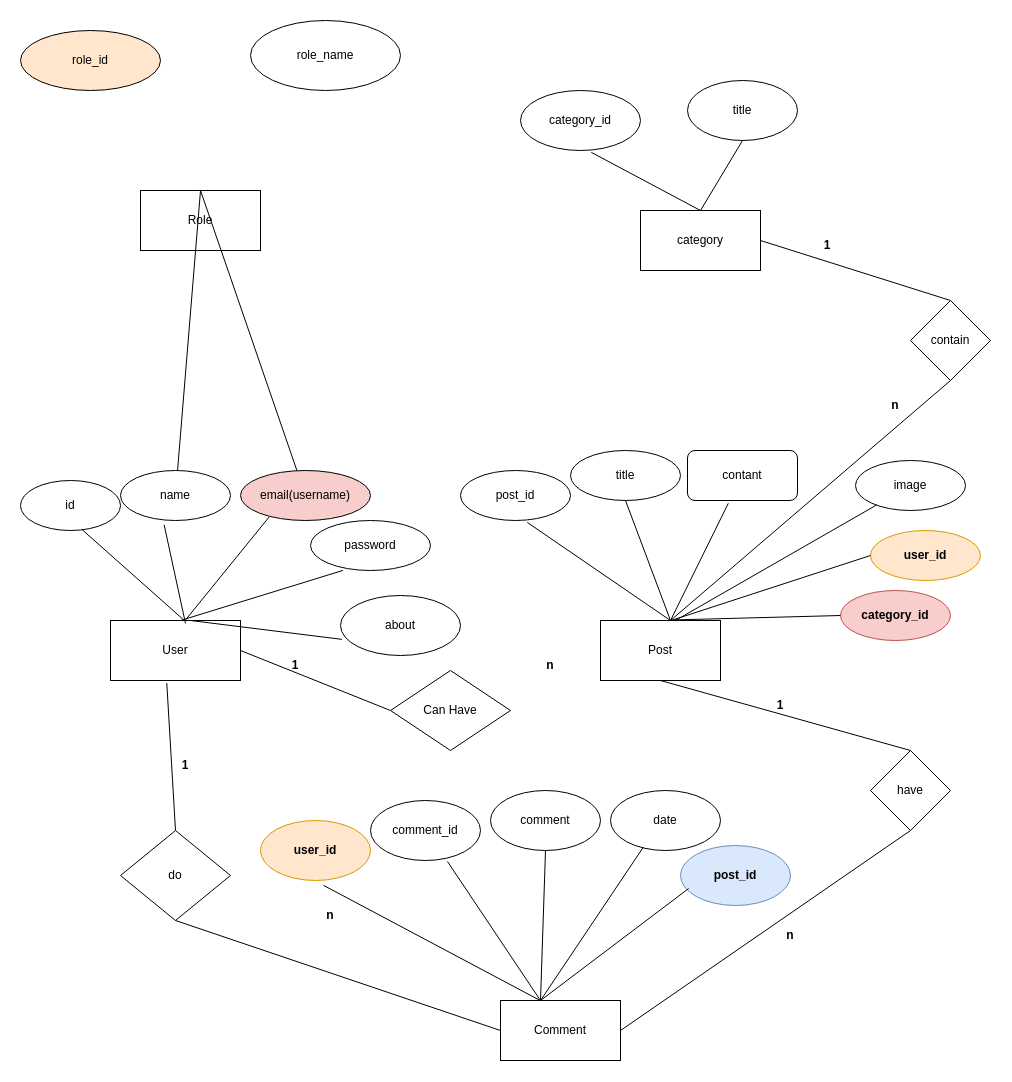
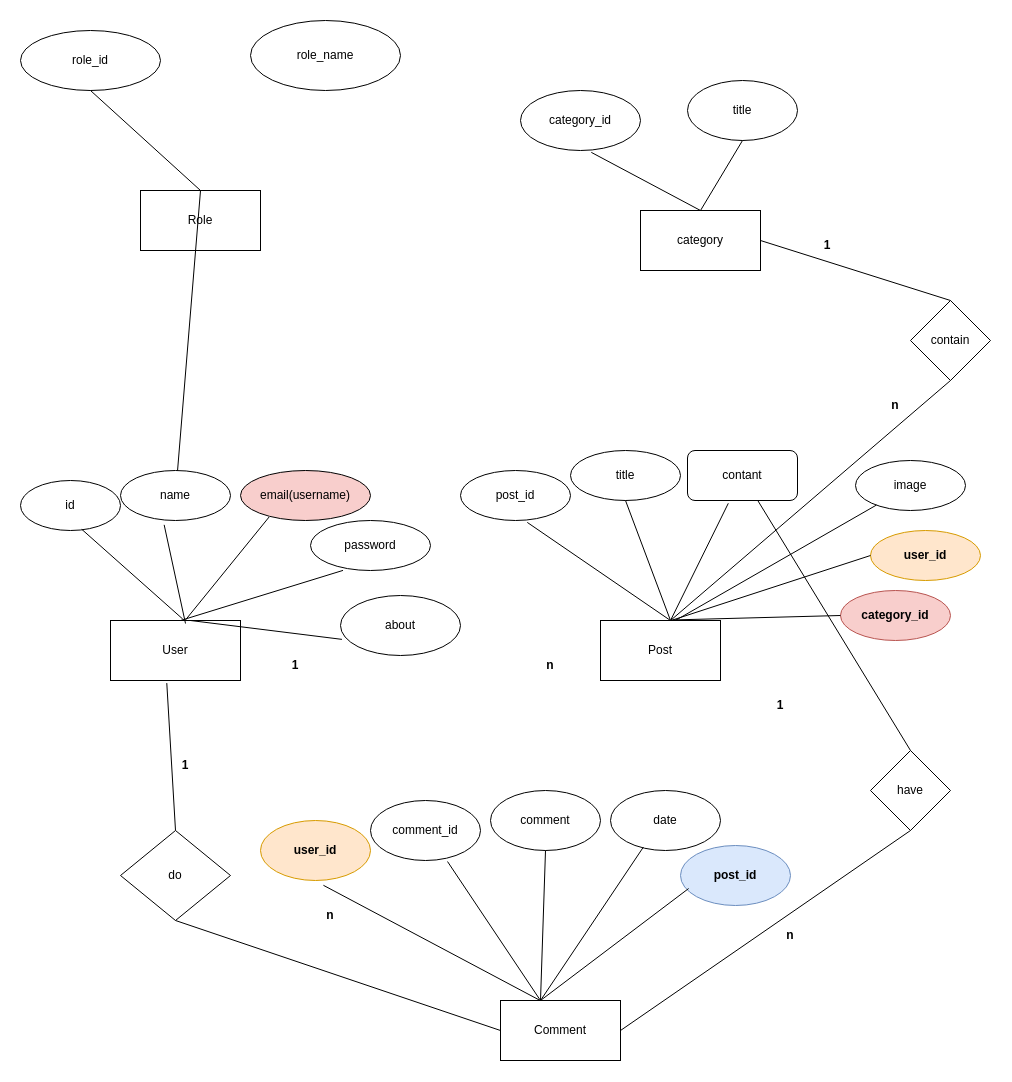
- <mxCell id="62" value="role_id" style="ellipse;whiteSpace=wrap;html=1;fillColor=#ffe6cc;" parent="1" vertex="1"><mxGeometry x="20" y="30" width="140" height="60" as="geometry" /></mxCell>
+ <mxCell id="62" value="role_id" style="ellipse;whiteSpace=wrap;html=1;" parent="1" vertex="1"><mxGeometry x="20" y="30" width="140" height="60" as="geometry" /></mxCell>
- <mxCell id="65" value="" style="endArrow=none;html=1;rounded=0;exitX=0.5;exitY=0;exitDx=0;exitDy=0;" parent="1" source="61" target="7" edge="1"><mxGeometry width="50" height="50" relative="1" as="geometry"><mxPoint x="580" y="400" as="sourcePoint" /><mxPoint x="630" y="350" as="targetPoint" /></mxGeometry></mxCell>
+ <mxCell id="65" value="" style="endArrow=none;html=1;rounded=0;entryX=0.5;entryY=1;entryDx=0;entryDy=0;exitX=0.5;exitY=0;exitDx=0;exitDy=0;" parent="1" source="61" target="62" edge="1"><mxGeometry width="50" height="50" relative="1" as="geometry"><mxPoint x="580" y="400" as="sourcePoint" /><mxPoint x="630" y="350" as="targetPoint" /></mxGeometry></mxCell>
- <mxCell id="25" value="" style="endArrow=none;html=1;rounded=0;entryX=1;entryY=0.5;entryDx=0;entryDy=0;exitX=0;exitY=0.5;exitDx=0;exitDy=0;" parent="1" source="24" target="2" edge="1"><mxGeometry width="50" height="50" relative="1" as="geometry"><mxPoint x="460" y="710" as="sourcePoint" /><mxPoint x="510" y="660" as="targetPoint" /></mxGeometry></mxCell>
- <mxCell id="24" value="Can Have" style="rhombus;whiteSpace=wrap;html=1;" parent="1" vertex="1"><mxGeometry x="390" y="670" width="120" height="80" as="geometry" /></mxCell>
- <mxCell id="47" value="" style="endArrow=none;html=1;rounded=0;entryX=0.5;entryY=1;entryDx=0;entryDy=0;exitX=0.5;exitY=0;exitDx=0;exitDy=0;" parent="1" source="46" target="23" edge="1"><mxGeometry width="50" height="50" relative="1" as="geometry"><mxPoint x="420" y="790" as="sourcePoint" /><mxPoint x="470" y="740" as="targetPoint" /></mxGeometry></mxCell>
+ <mxCell id="47" value="" style="endArrow=none;html=1;rounded=0;exitX=0.5;exitY=0;exitDx=0;exitDy=0;" parent="1" source="46" target="16" edge="1"><mxGeometry width="50" height="50" relative="1" as="geometry"><mxPoint x="420" y="790" as="sourcePoint" /><mxPoint x="470" y="740" as="targetPoint" /></mxGeometry></mxCell>
